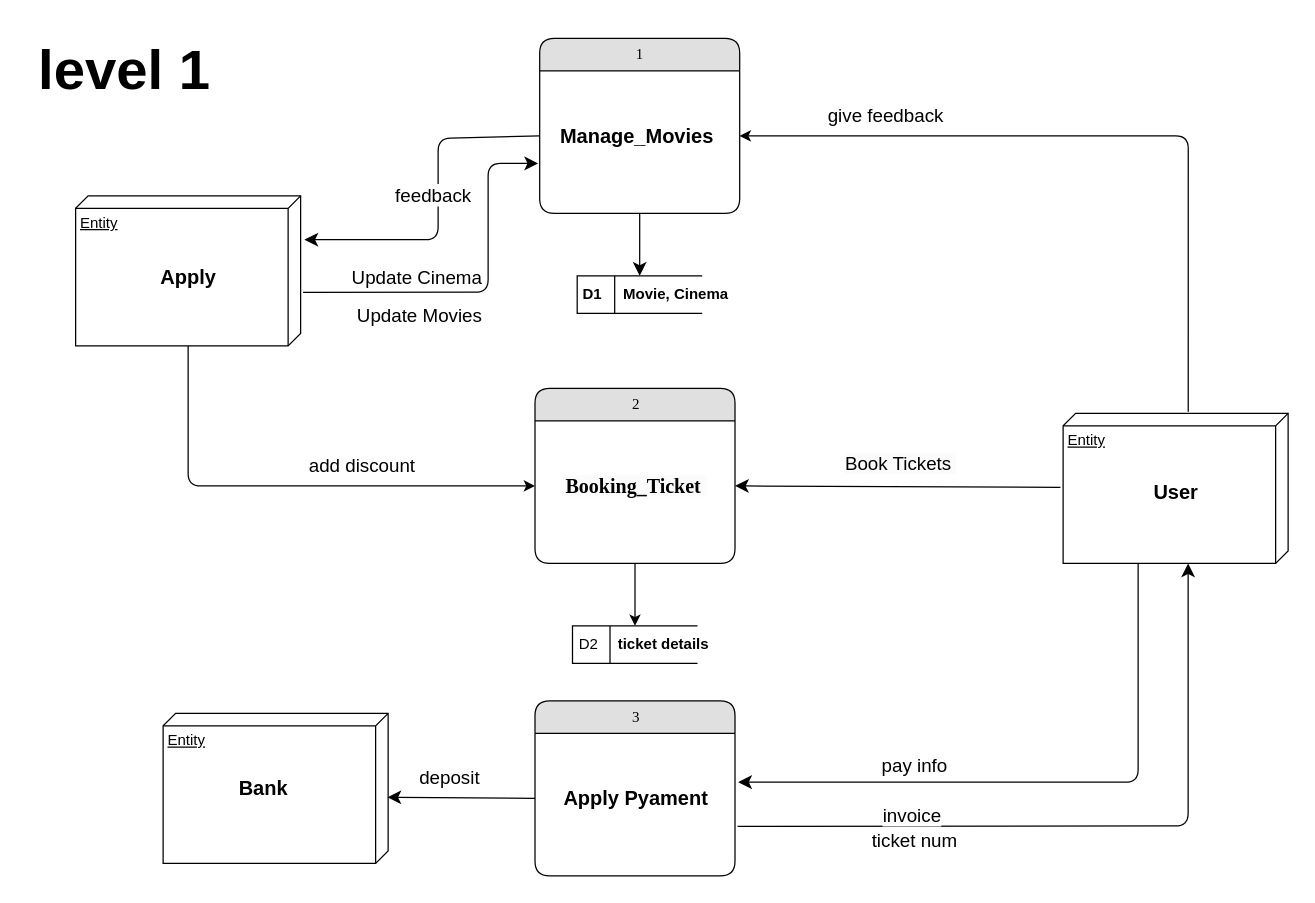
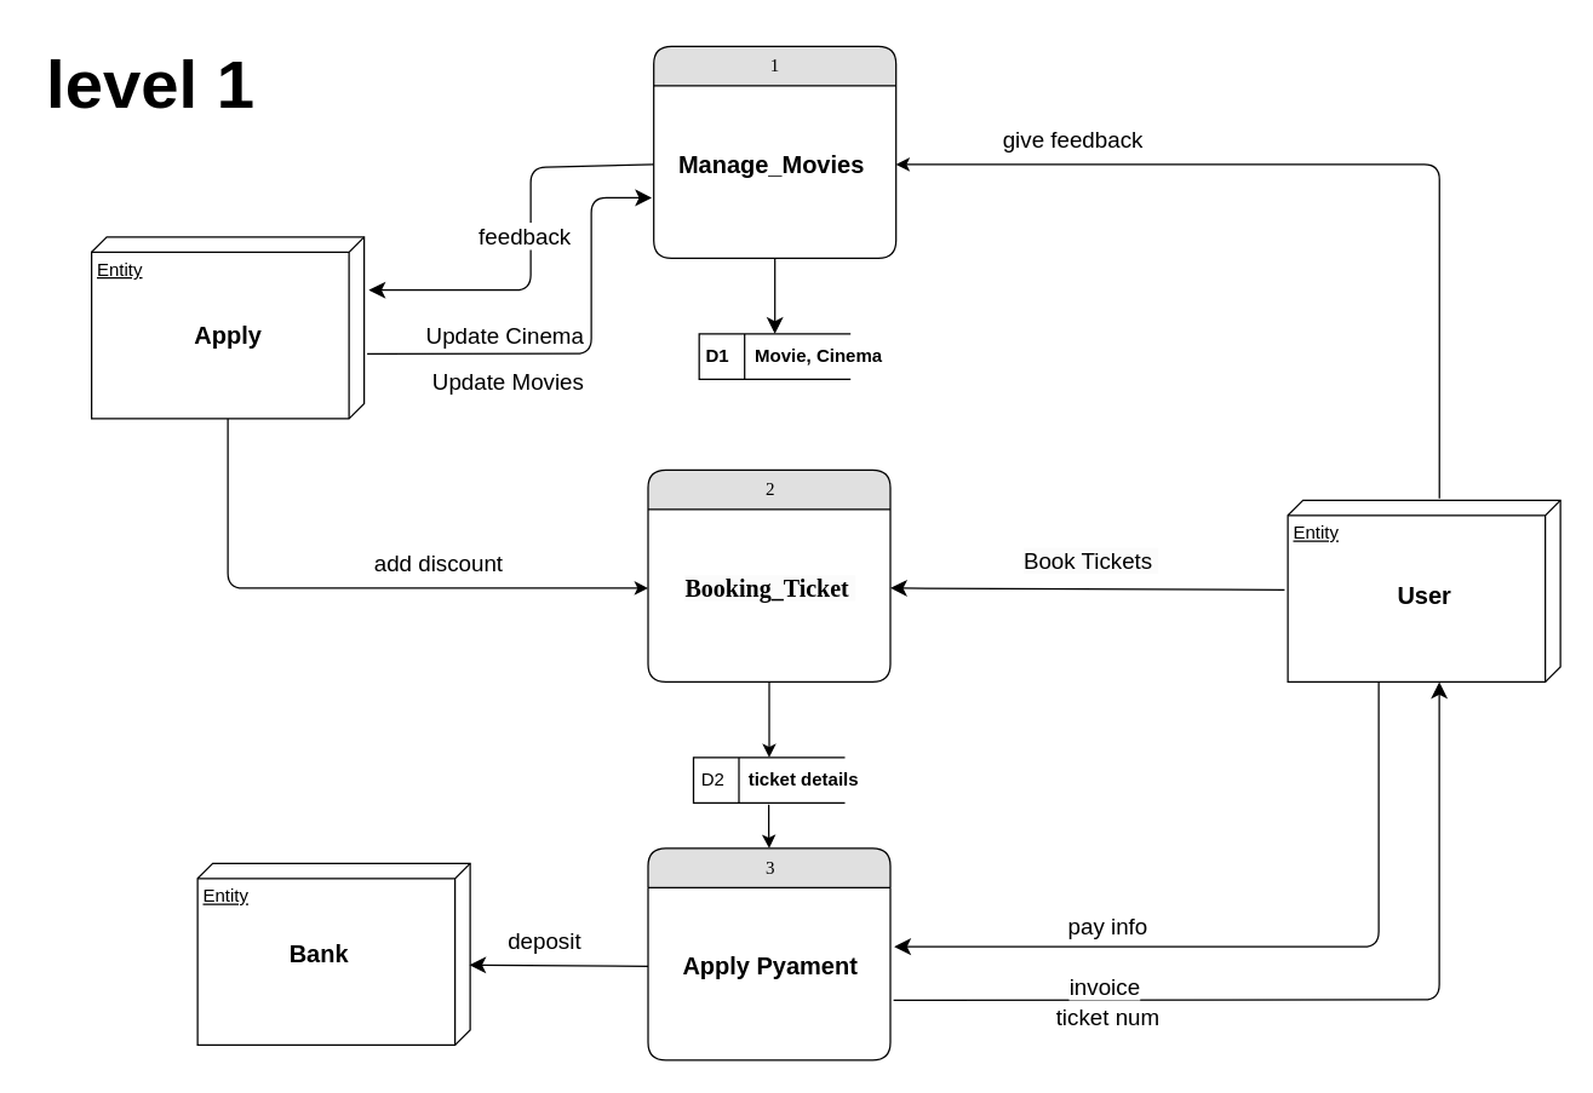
+ <mxCell id="37" style="edgeStyle=orthogonalEdgeStyle;rounded=0;orthogonalLoop=1;jettySize=auto;html=1;exitX=0.272;exitY=1.038;exitDx=0;exitDy=0;exitPerimeter=0;" edge="1" parent="1" source="38" target="22"><mxGeometry relative="1" as="geometry" /></mxCell>
